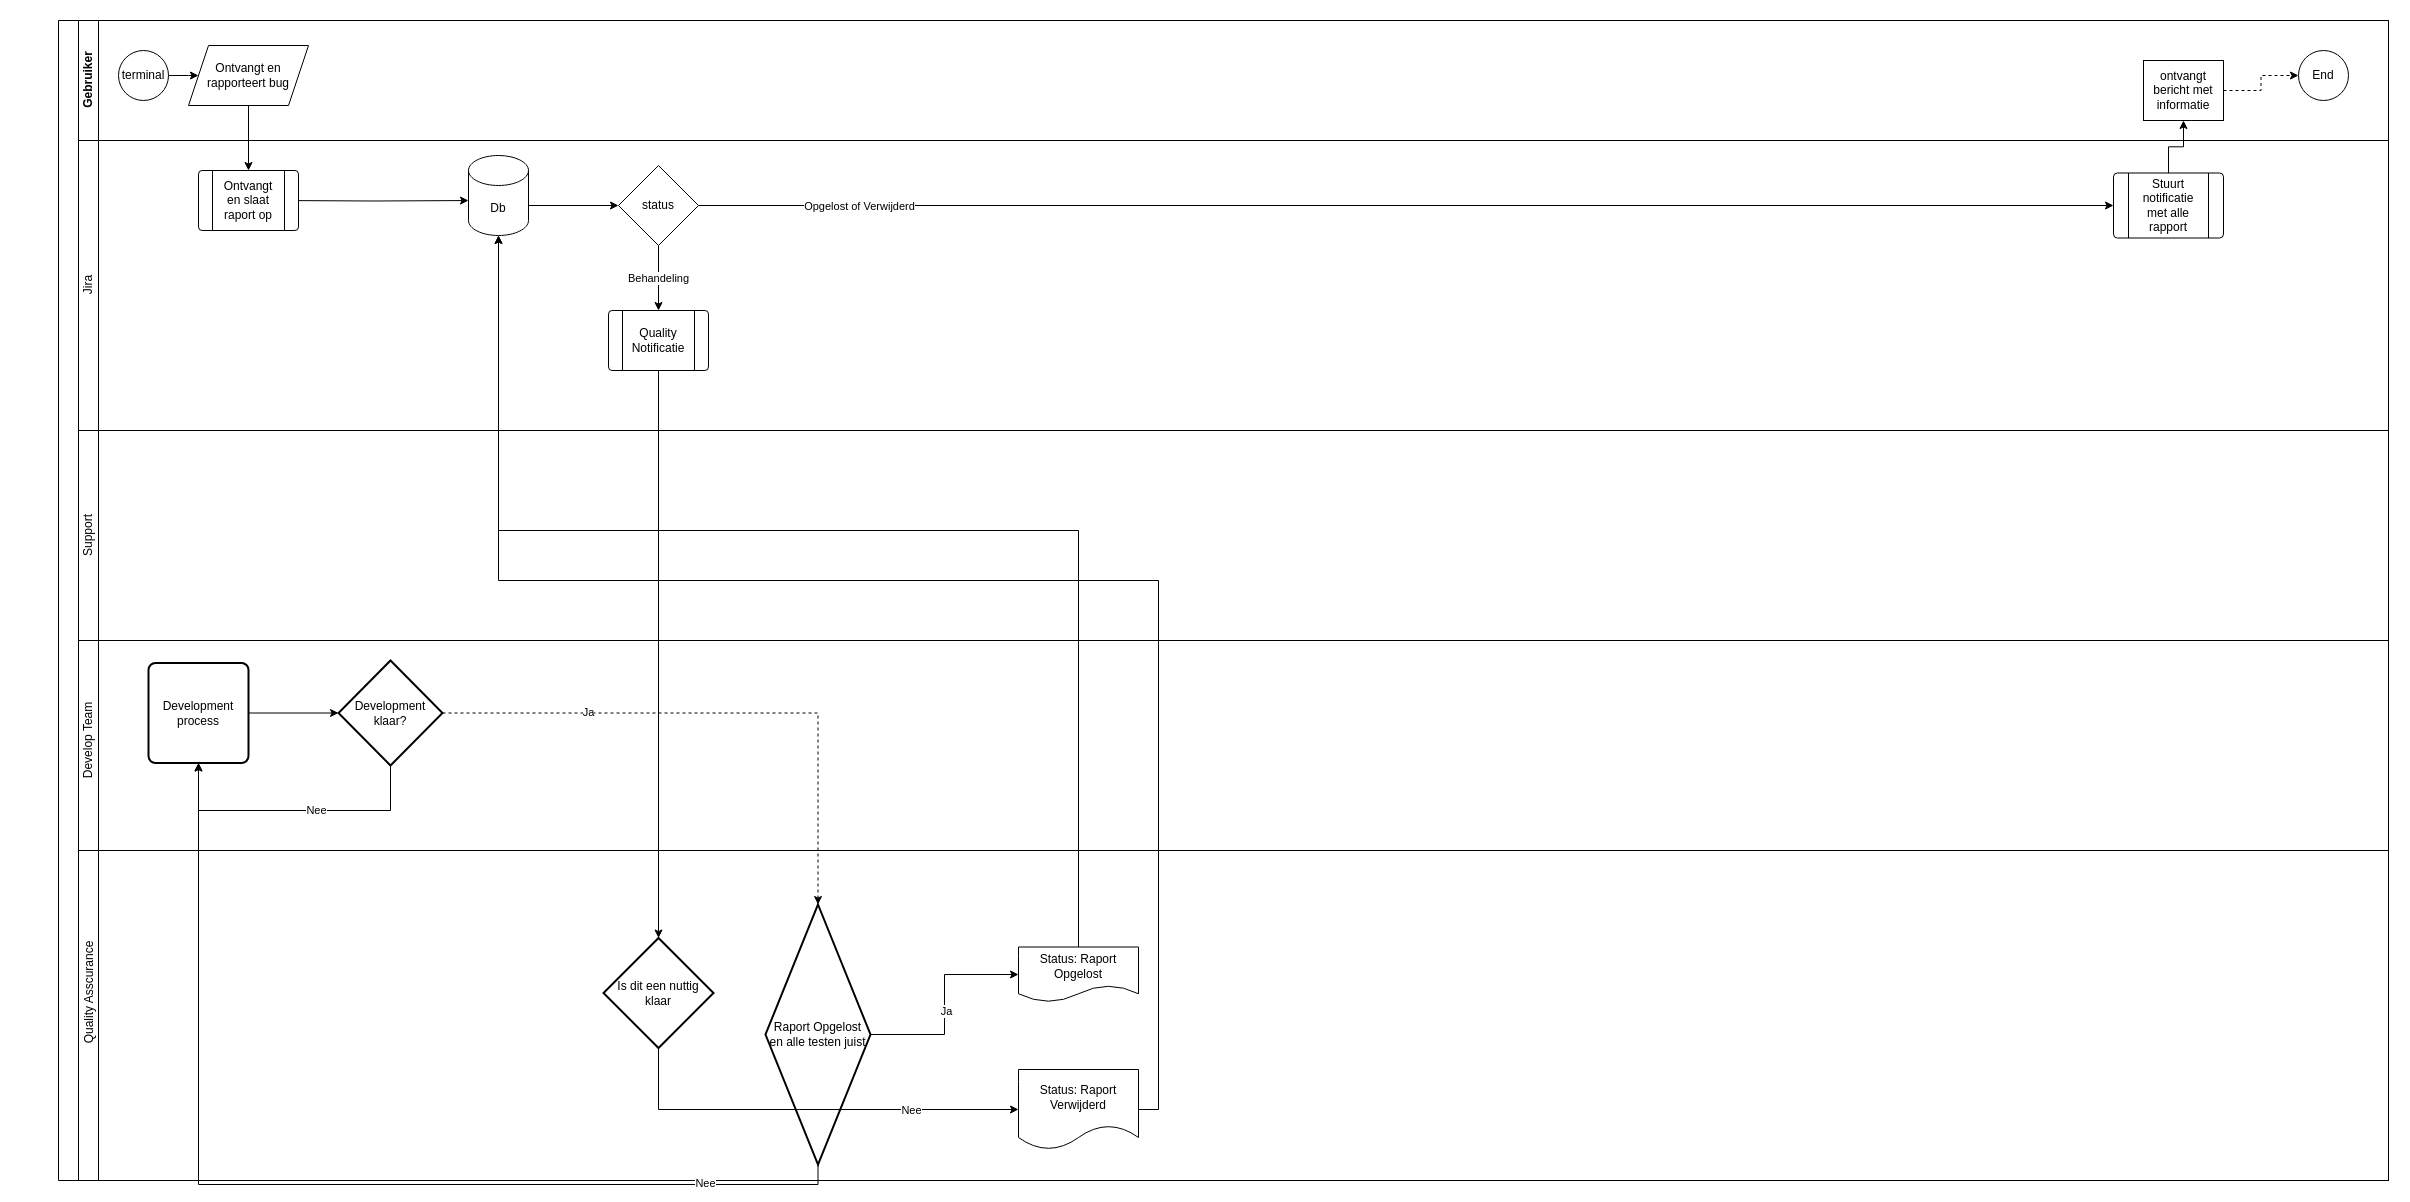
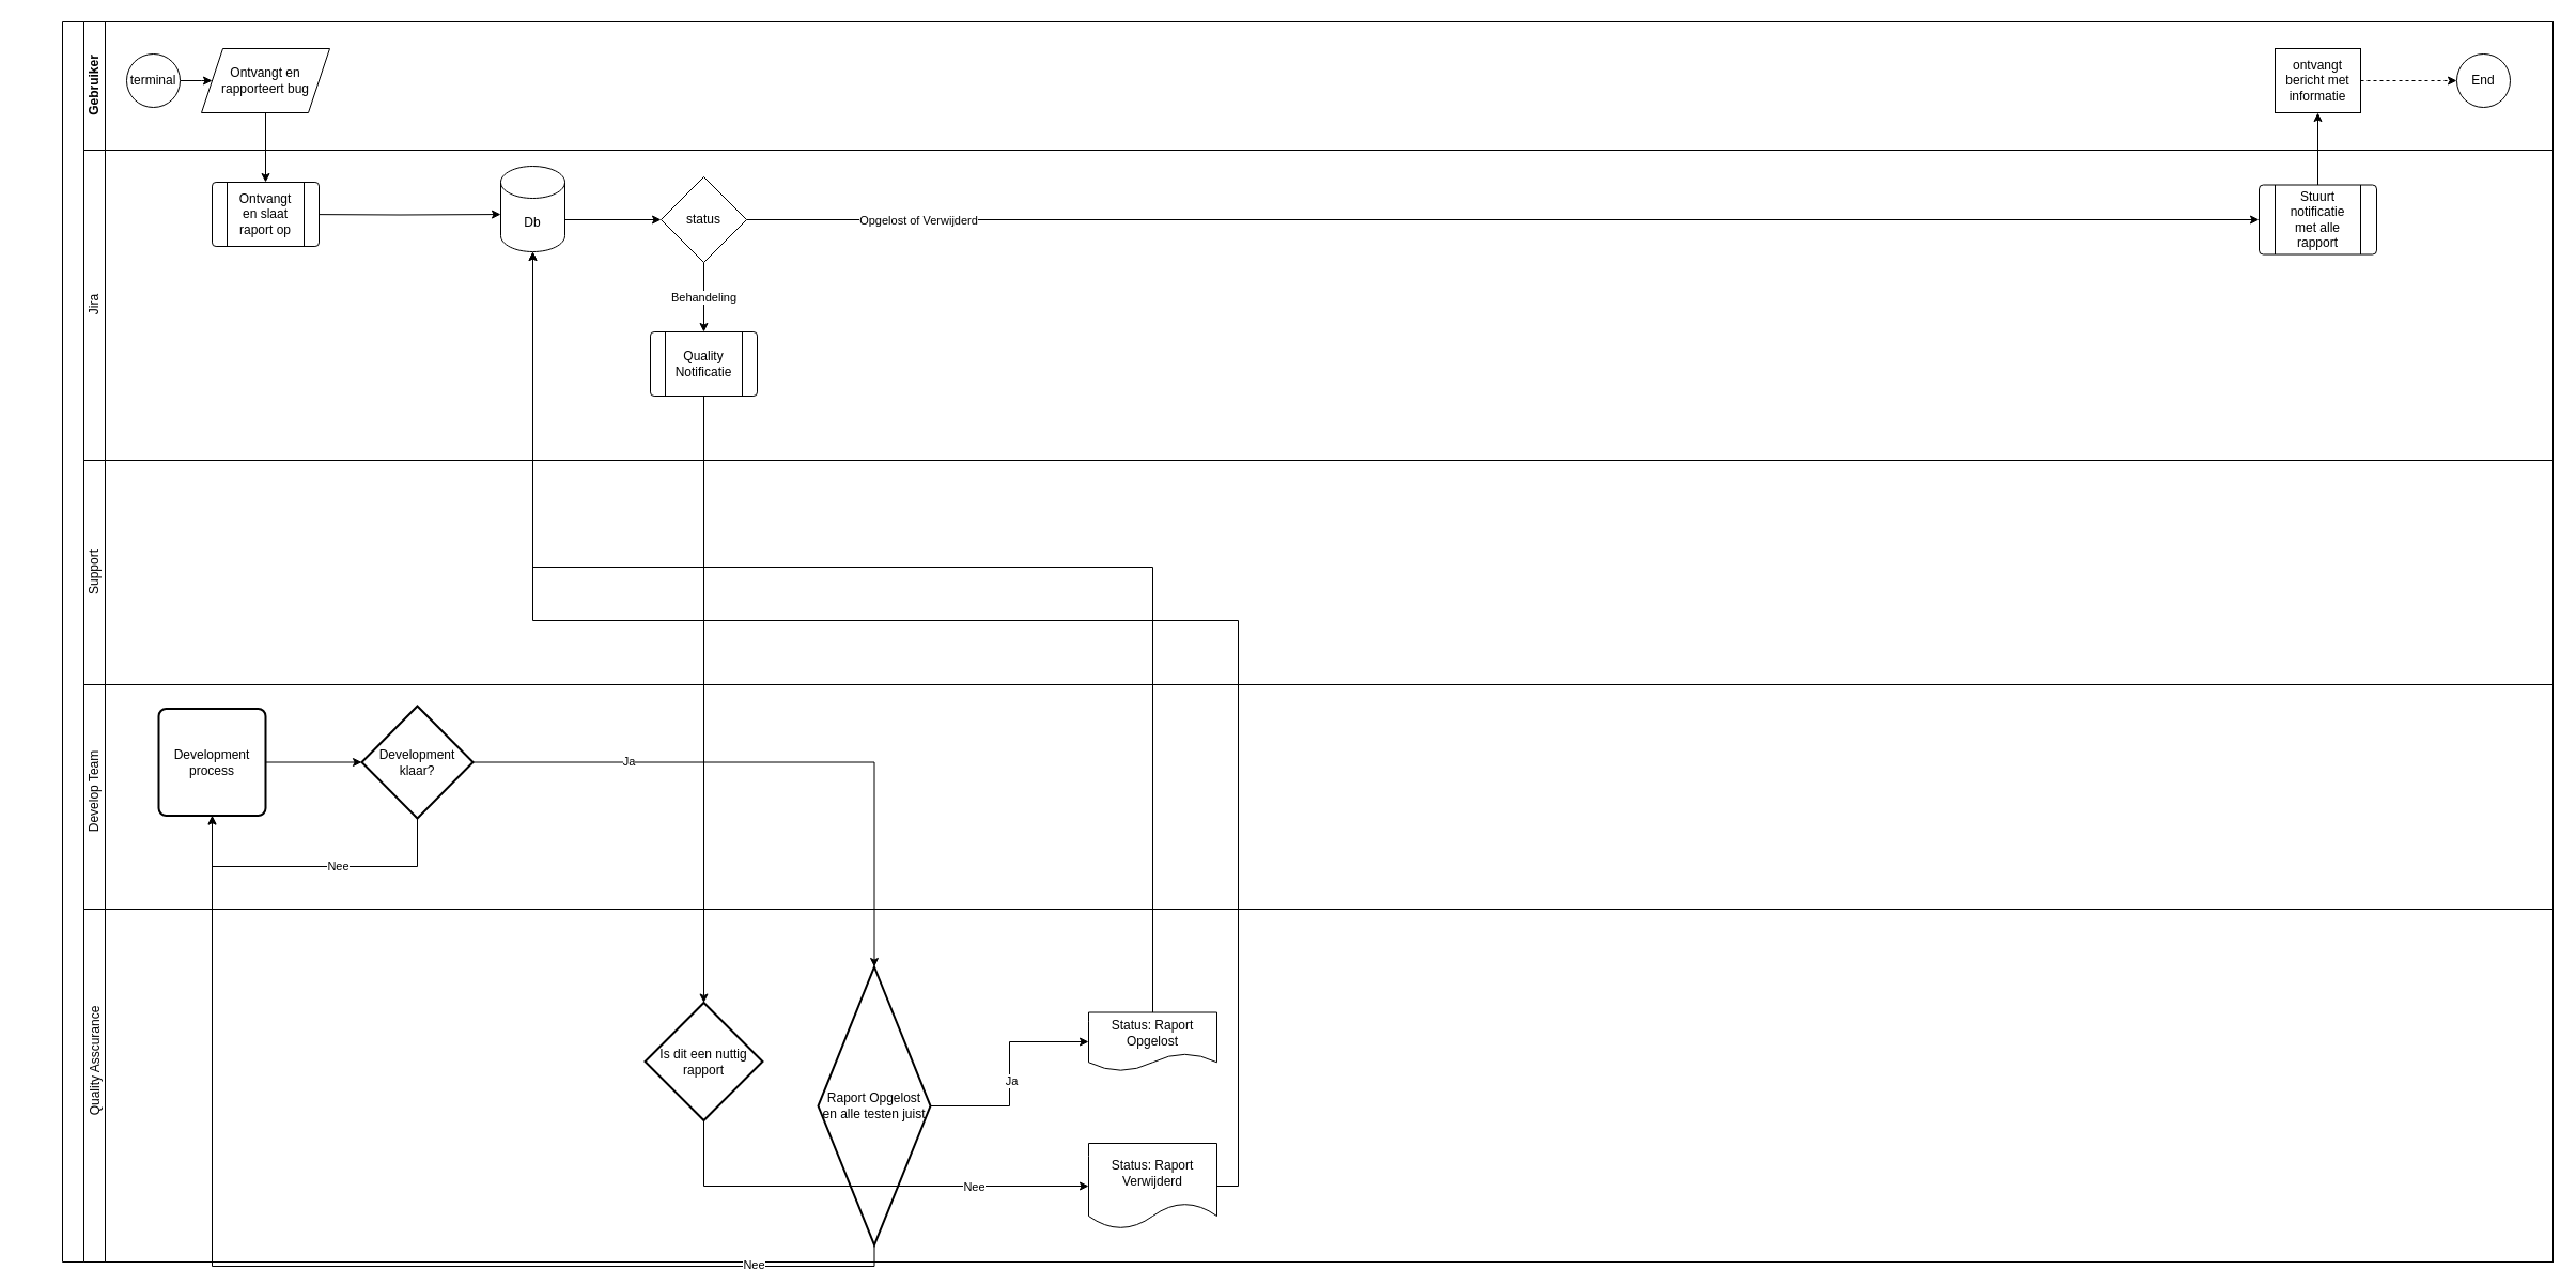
- <mxCell id="8" value="ontvangt bericht met informatie" style="rounded=0;whiteSpace=wrap;html=1;fontFamily=Helvetica;fontSize=12;fontColor=#000000;align=center;" vertex="1" parent="4"><mxGeometry x="2065" y="40" width="80" height="60" as="geometry" /></mxCell>
+ <mxCell id="8" value="ontvangt bericht met informatie" style="rounded=0;whiteSpace=wrap;html=1;fontFamily=Helvetica;fontSize=12;fontColor=#000000;align=center;" vertex="1" parent="4"><mxGeometry x="2050" y="25" width="80" height="60" as="geometry" /></mxCell>
- <mxCell id="29" style="edgeStyle=orthogonalEdgeStyle;rounded=0;orthogonalLoop=1;jettySize=auto;html=1;exitX=1;exitY=0.5;exitDx=0;exitDy=0;exitPerimeter=0;entryX=0.5;entryY=0;entryDx=0;entryDy=0;entryPerimeter=0;dashed=1;" edge="1" parent="26" source="33" target="37"><mxGeometry relative="1" as="geometry" /></mxCell>
+ <mxCell id="29" style="edgeStyle=orthogonalEdgeStyle;rounded=0;orthogonalLoop=1;jettySize=auto;html=1;exitX=1;exitY=0.5;exitDx=0;exitDy=0;exitPerimeter=0;entryX=0.5;entryY=0;entryDx=0;entryDy=0;entryPerimeter=0;" edge="1" parent="26" source="33" target="37"><mxGeometry relative="1" as="geometry" /></mxCell>
- <mxCell id="42" value="Is dit een nuttig klaar" style="strokeWidth=2;html=1;shape=mxgraph.flowchart.decision;whiteSpace=wrap;" vertex="1" parent="34"><mxGeometry x="525" y="87.5" width="110" height="110" as="geometry" /></mxCell>
+ <mxCell id="42" value="Is dit een nuttig rapport" style="strokeWidth=2;html=1;shape=mxgraph.flowchart.decision;whiteSpace=wrap;" vertex="1" parent="34"><mxGeometry x="525" y="87.5" width="110" height="110" as="geometry" /></mxCell>
